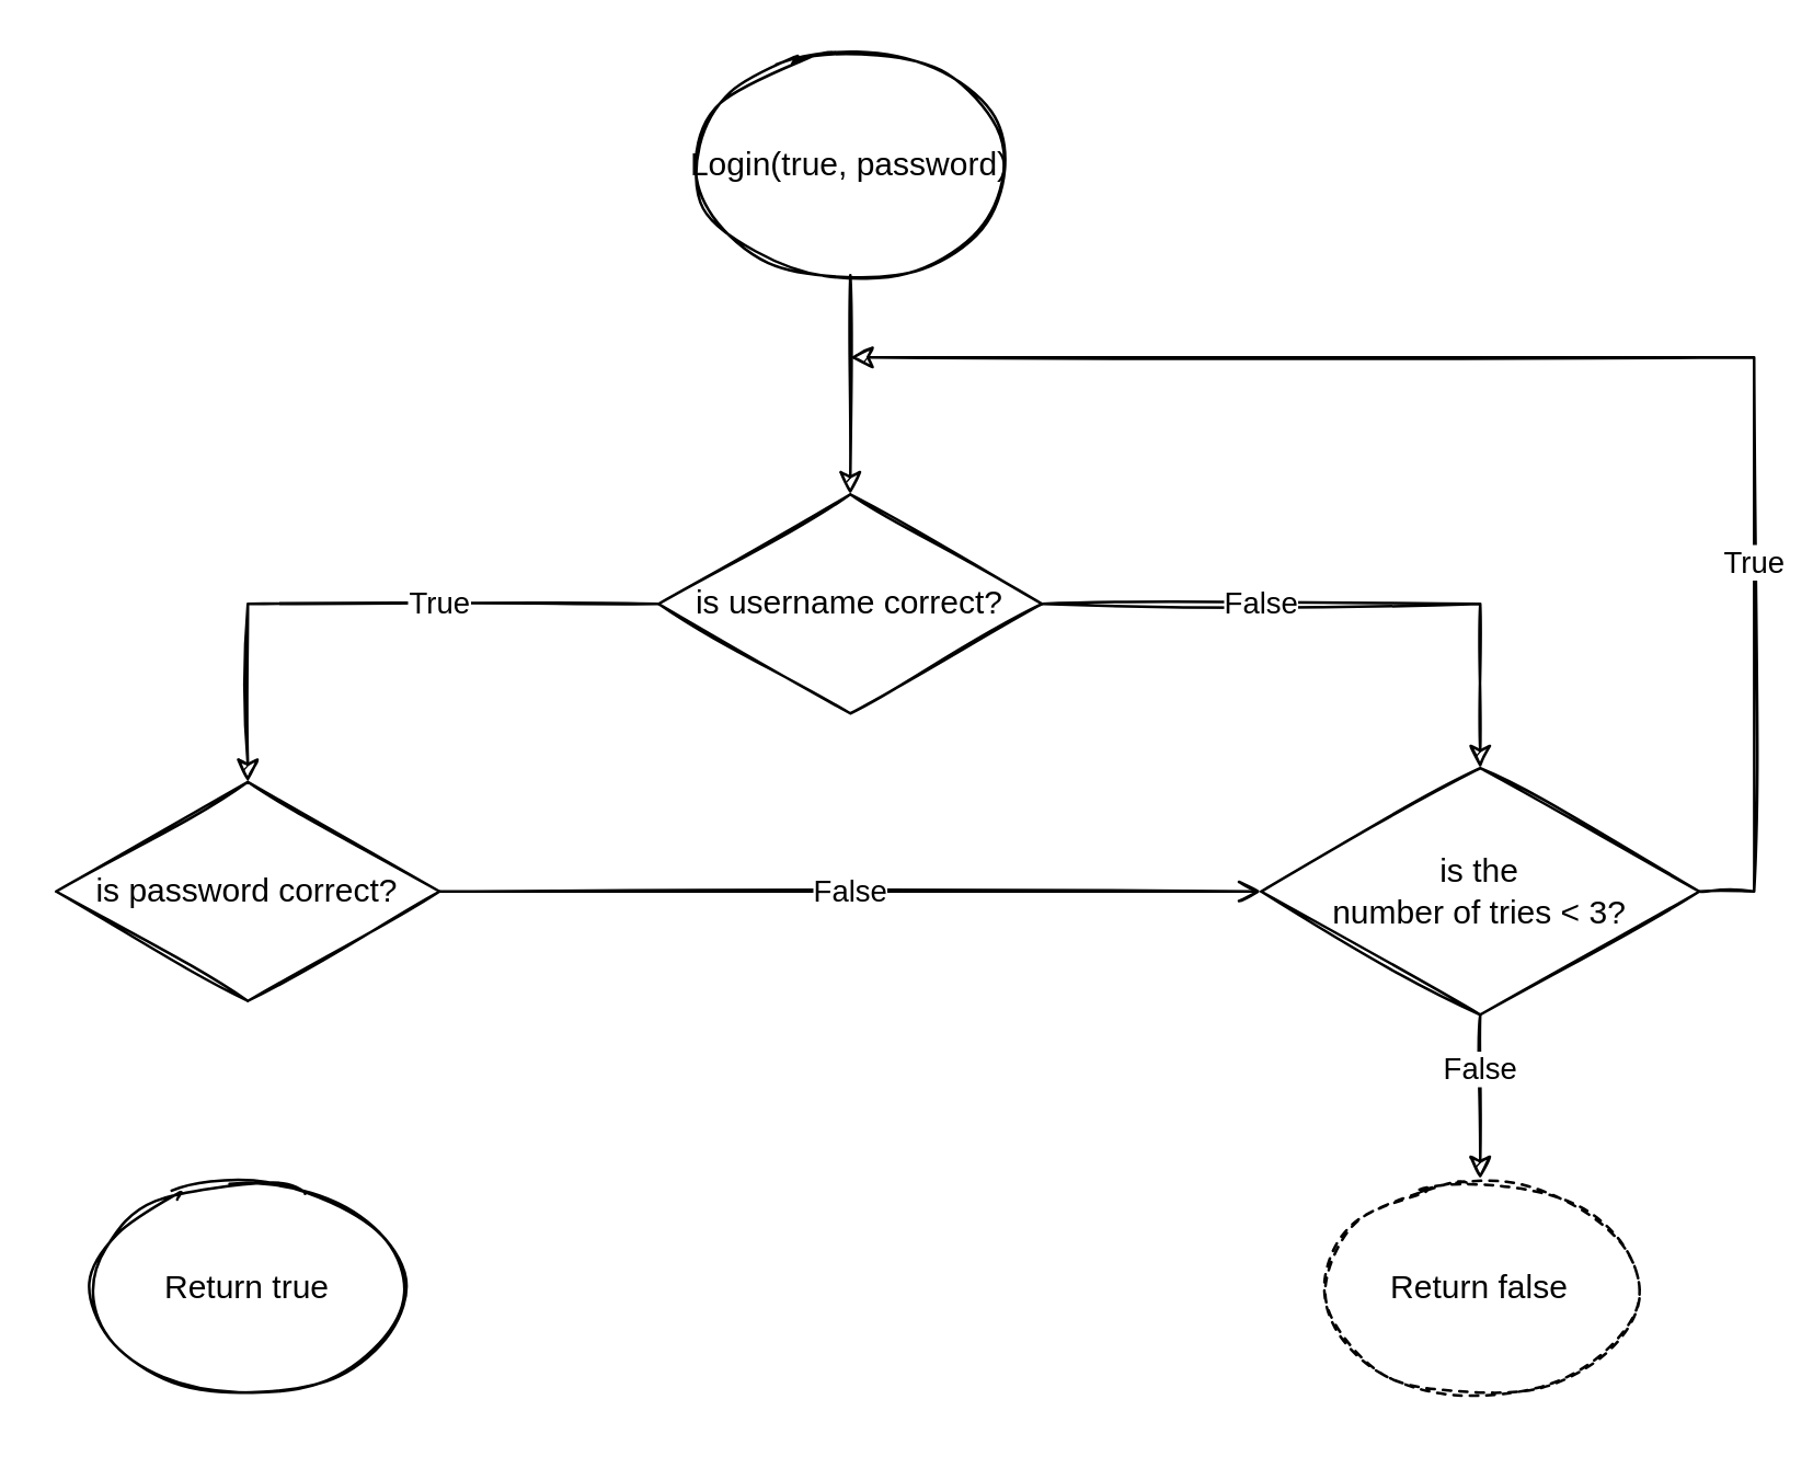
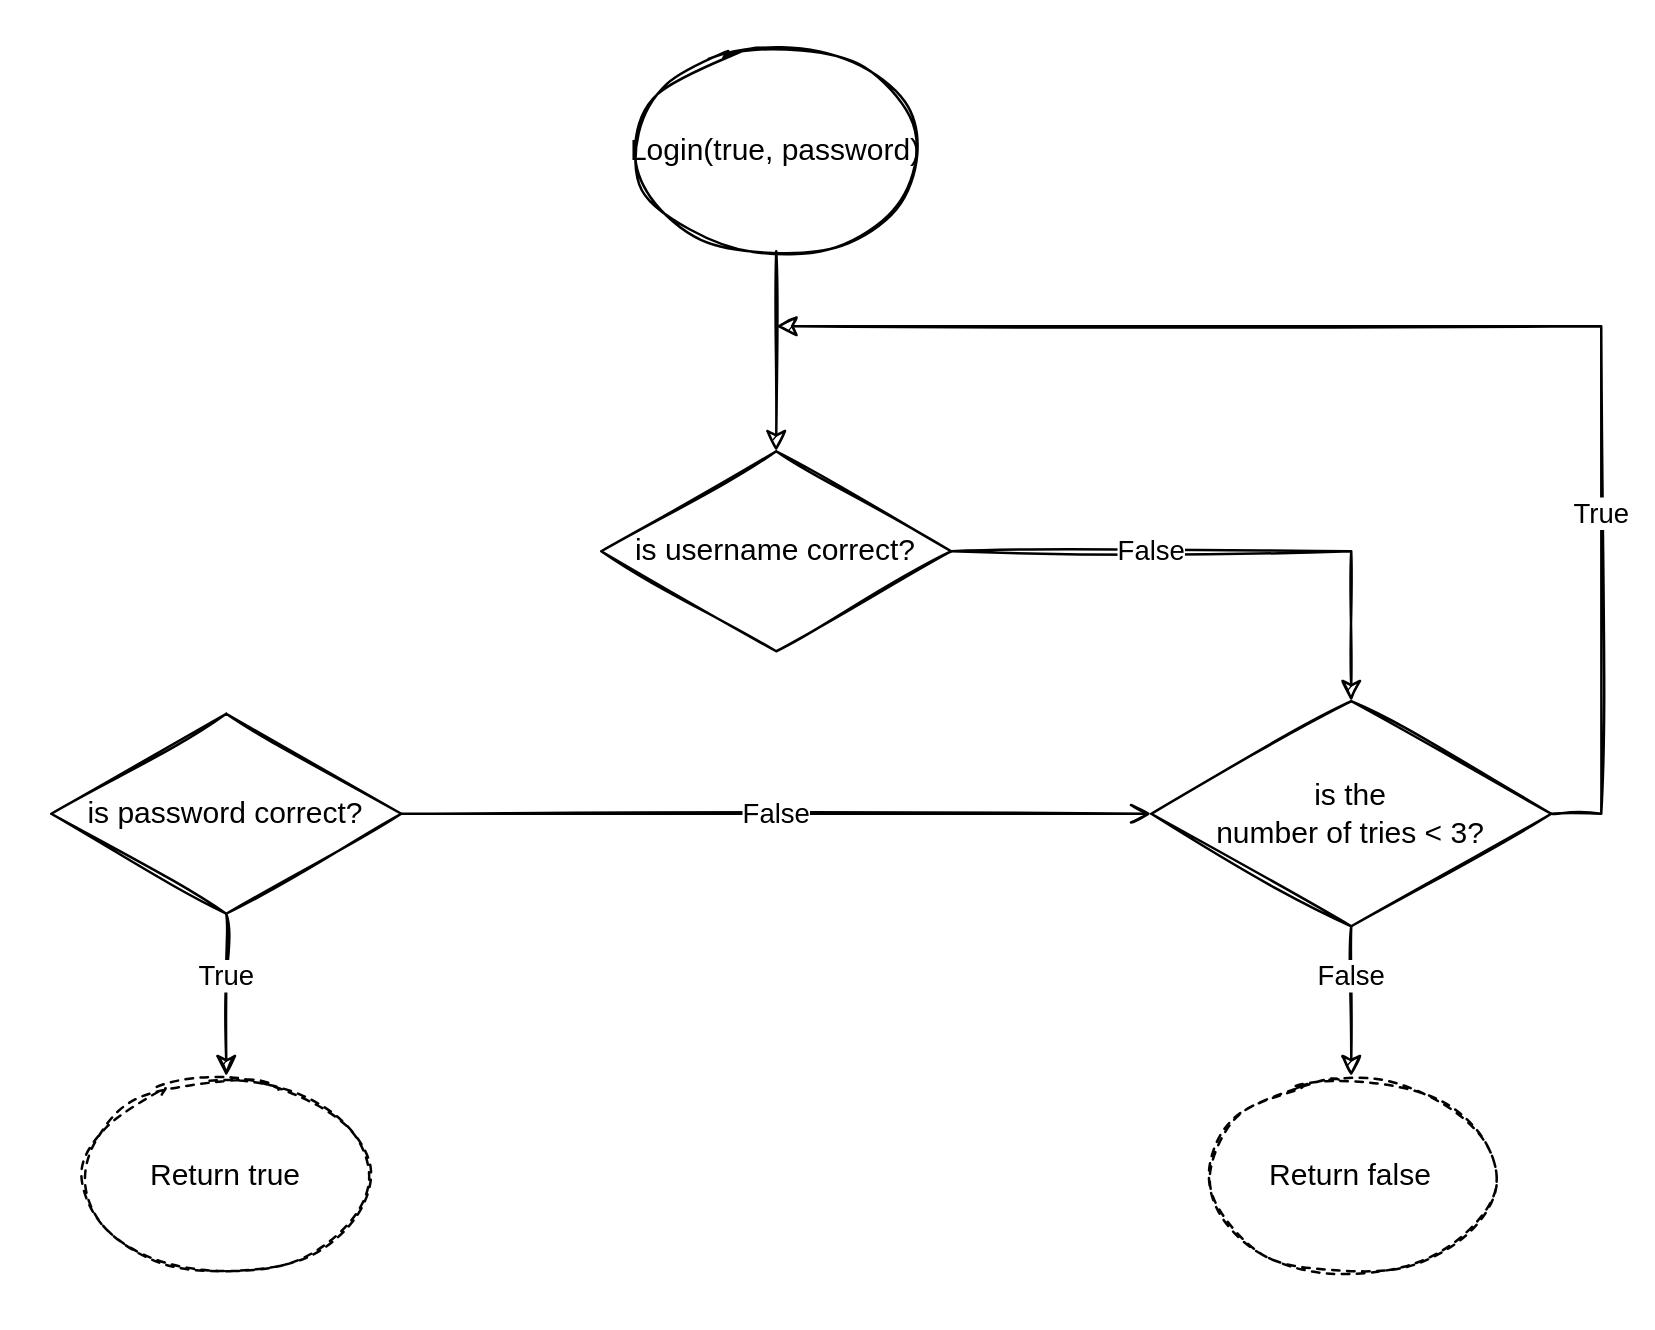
- <mxCell id="5" value="True" style="edgeStyle=orthogonalEdgeStyle;rounded=0;orthogonalLoop=1;jettySize=auto;html=1;sketch=1;" parent="1" source="6" target="12" edge="1"><mxGeometry x="-0.256" relative="1" as="geometry"><mxPoint as="offset" /></mxGeometry></mxCell>
+ <mxCell id="10" value="True" style="edgeStyle=orthogonalEdgeStyle;rounded=0;orthogonalLoop=1;jettySize=auto;html=1;exitX=0.5;exitY=1;exitDx=0;exitDy=0;entryX=0.5;entryY=0;entryDx=0;entryDy=0;sketch=1;" parent="1" source="12" target="13" edge="1"><mxGeometry x="-0.231" relative="1" as="geometry"><mxPoint x="-70" y="410" as="targetPoint" /><Array as="points"><mxPoint x="90" y="390" /><mxPoint x="90" y="390" /></Array><mxPoint as="offset" /></mxGeometry></mxCell>
- <mxCell id="13" value="Return true" style="ellipse;whiteSpace=wrap;html=1;sketch=1;" parent="1" vertex="1"><mxGeometry x="30" y="430" width="120" height="80" as="geometry" /></mxCell>
+ <mxCell id="13" value="Return true" style="ellipse;whiteSpace=wrap;html=1;sketch=1;dashed=1;" parent="1" vertex="1"><mxGeometry x="30" y="430" width="120" height="80" as="geometry" /></mxCell>
